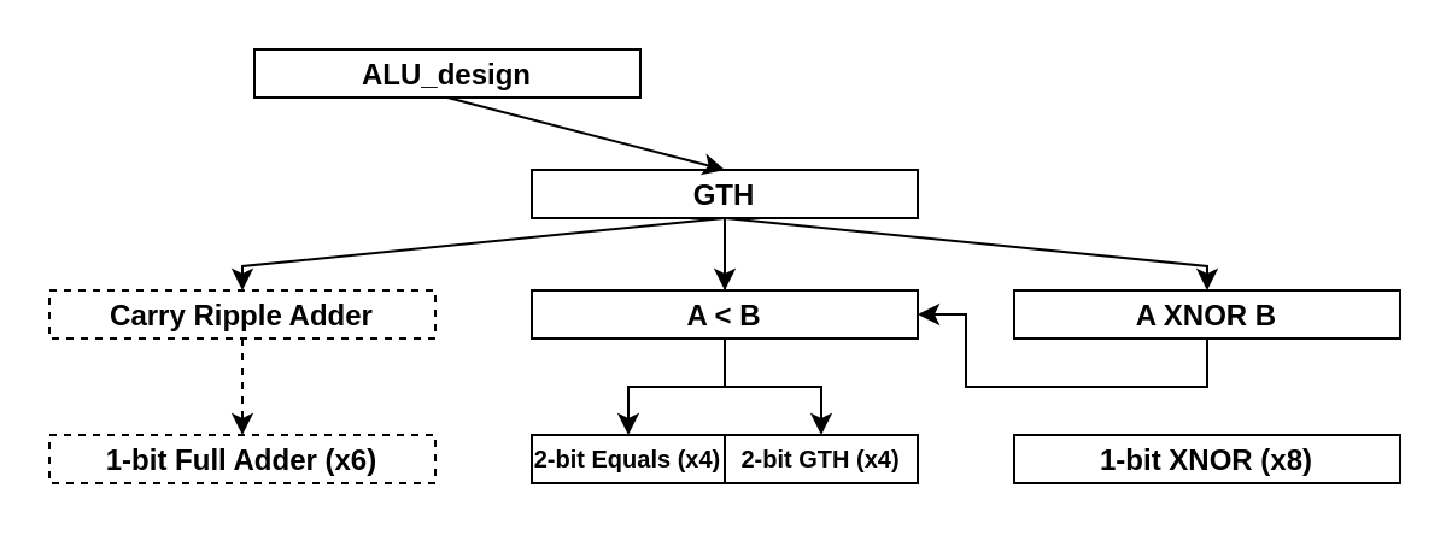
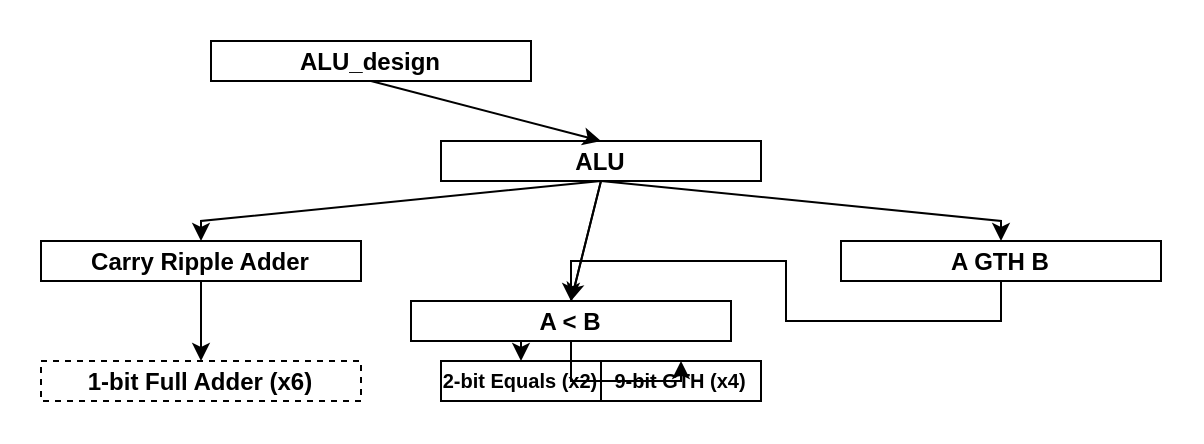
- <mxCell id="4" value="&lt;p style=&quot;margin: 4px 0px 0px; text-align: center;&quot;&gt;&lt;b&gt;GTH&lt;/b&gt;&lt;/p&gt;&lt;hr&gt;&lt;p style=&quot;margin:0px;margin-left:8px;&quot;&gt;&lt;br&gt;&lt;/p&gt;" style="verticalAlign=top;align=left;overflow=fill;fontSize=12;fontFamily=Helvetica;html=1;fontStyle=0;labelBackgroundColor=none;fillColor=none;fontColor=#000000;" parent="1" vertex="1"><mxGeometry x="220" y="70" width="160" height="20" as="geometry" /></mxCell>
+ <mxCell id="4" value="&lt;p style=&quot;margin: 4px 0px 0px; text-align: center;&quot;&gt;&lt;b&gt;ALU&lt;/b&gt;&lt;/p&gt;&lt;hr&gt;&lt;p style=&quot;margin:0px;margin-left:8px;&quot;&gt;&lt;br&gt;&lt;/p&gt;" style="verticalAlign=top;align=left;overflow=fill;fontSize=12;fontFamily=Helvetica;html=1;fontStyle=0;labelBackgroundColor=none;fillColor=none;fontColor=#000000;" parent="1" vertex="1"><mxGeometry x="220" y="70" width="160" height="20" as="geometry" /></mxCell>
- <mxCell id="8" value="&lt;p style=&quot;margin: 4px 0px 0px; text-align: center;&quot;&gt;&lt;b&gt;A XNOR B&lt;/b&gt;&lt;/p&gt;&lt;hr&gt;&lt;p style=&quot;margin:0px;margin-left:8px;&quot;&gt;&lt;br&gt;&lt;/p&gt;" style="verticalAlign=top;align=left;overflow=fill;fontSize=12;fontFamily=Helvetica;html=1;fontStyle=0;labelBackgroundColor=none;fillColor=none;fontColor=#000000;" vertex="1" parent="1"><mxGeometry x="420" y="120" width="160" height="20" as="geometry" /></mxCell>
+ <mxCell id="8" value="&lt;p style=&quot;margin: 4px 0px 0px; text-align: center;&quot;&gt;&lt;b&gt;A GTH B&lt;/b&gt;&lt;/p&gt;&lt;hr&gt;&lt;p style=&quot;margin:0px;margin-left:8px;&quot;&gt;&lt;br&gt;&lt;/p&gt;" style="verticalAlign=top;align=left;overflow=fill;fontSize=12;fontFamily=Helvetica;html=1;fontStyle=0;labelBackgroundColor=none;fillColor=none;fontColor=#000000;" vertex="1" parent="1"><mxGeometry x="420" y="120" width="160" height="20" as="geometry" /></mxCell>
- <mxCell id="6" value="&lt;p style=&quot;margin: 4px 0px 0px; text-align: center;&quot;&gt;&lt;b&gt;Carry Ripple Adder&lt;/b&gt;&lt;/p&gt;&lt;hr&gt;&lt;p style=&quot;margin:0px;margin-left:8px;&quot;&gt;&lt;br&gt;&lt;/p&gt;" style="verticalAlign=top;align=left;overflow=fill;fontSize=12;fontFamily=Helvetica;html=1;fontStyle=0;labelBackgroundColor=none;fillColor=none;fontColor=#000000;dashed=1;" vertex="1" parent="1"><mxGeometry x="20" y="120" width="160" height="20" as="geometry" /></mxCell>
+ <mxCell id="6" value="&lt;p style=&quot;margin: 4px 0px 0px; text-align: center;&quot;&gt;&lt;b&gt;Carry Ripple Adder&lt;/b&gt;&lt;/p&gt;&lt;hr&gt;&lt;p style=&quot;margin:0px;margin-left:8px;&quot;&gt;&lt;br&gt;&lt;/p&gt;" style="verticalAlign=top;align=left;overflow=fill;fontSize=12;fontFamily=Helvetica;html=1;fontStyle=0;labelBackgroundColor=none;fillColor=none;fontColor=#000000;" vertex="1" parent="1"><mxGeometry x="20" y="120" width="160" height="20" as="geometry" /></mxCell>
- <mxCell id="15" value="&lt;p style=&quot;margin: 4px 0px 0px; text-align: center;&quot;&gt;&lt;b&gt;A &amp;lt; B&lt;/b&gt;&lt;/p&gt;&lt;hr&gt;&lt;p style=&quot;margin:0px;margin-left:8px;&quot;&gt;&lt;br&gt;&lt;/p&gt;" style="verticalAlign=top;align=left;overflow=fill;fontSize=12;fontFamily=Helvetica;html=1;fontStyle=0;labelBackgroundColor=none;fillColor=none;fontColor=#000000;" vertex="1" parent="1"><mxGeometry x="220" y="120" width="160" height="20" as="geometry" /></mxCell>
+ <mxCell id="15" value="&lt;p style=&quot;margin: 4px 0px 0px; text-align: center;&quot;&gt;&lt;b&gt;A &amp;lt; B&lt;/b&gt;&lt;/p&gt;&lt;hr&gt;&lt;p style=&quot;margin:0px;margin-left:8px;&quot;&gt;&lt;br&gt;&lt;/p&gt;" style="verticalAlign=top;align=left;overflow=fill;fontSize=12;fontFamily=Helvetica;html=1;fontStyle=0;labelBackgroundColor=none;fillColor=none;fontColor=#000000;" vertex="1" parent="1"><mxGeometry x="205" y="150" width="160" height="20" as="geometry" /></mxCell>
- <mxCell id="5" style="edgeStyle=orthogonalEdgeStyle;rounded=0;orthogonalLoop=1;jettySize=auto;html=1;exitX=0.5;exitY=1;exitDx=0;exitDy=0;entryX=0.5;entryY=0;entryDx=0;entryDy=0;labelBackgroundColor=none;fillColor=none;fontColor=#000000;dashed=1;" edge="1" parent="1" source="6" target="16"><mxGeometry relative="1" as="geometry" /></mxCell>
+ <mxCell id="5" style="edgeStyle=orthogonalEdgeStyle;rounded=0;orthogonalLoop=1;jettySize=auto;html=1;exitX=0.5;exitY=1;exitDx=0;exitDy=0;entryX=0.5;entryY=0;entryDx=0;entryDy=0;labelBackgroundColor=none;fillColor=none;fontColor=#000000;" edge="1" parent="1" source="6" target="16"><mxGeometry relative="1" as="geometry" /></mxCell>
- <mxCell id="18" value="&lt;font style=&quot;font-size: 10px;&quot;&gt;&lt;b style=&quot;font-size: 10px;&quot;&gt;2-bit Equals (x4)&lt;/b&gt;&lt;/font&gt;" style="text;html=1;strokeColor=none;fillColor=none;align=center;verticalAlign=middle;whiteSpace=wrap;rounded=0;horizontal=1;fontSize=10;labelBackgroundColor=none;fontColor=#000000;" vertex="1" parent="1"><mxGeometry x="220" y="180" width="80" height="20" as="geometry" /></mxCell>
+ <mxCell id="18" value="&lt;font style=&quot;font-size: 10px;&quot;&gt;&lt;b style=&quot;font-size: 10px;&quot;&gt;2-bit Equals (x2)&lt;/b&gt;&lt;/font&gt;" style="text;html=1;strokeColor=none;fillColor=none;align=center;verticalAlign=middle;whiteSpace=wrap;rounded=0;horizontal=1;fontSize=10;labelBackgroundColor=none;fontColor=#000000;" vertex="1" parent="1"><mxGeometry x="220" y="180" width="80" height="20" as="geometry" /></mxCell>
- <mxCell id="20" value="&lt;font style=&quot;font-size: 10px;&quot;&gt;&lt;b style=&quot;font-size: 10px;&quot;&gt;2-bit GTH (x4)&lt;/b&gt;&lt;/font&gt;" style="text;html=1;strokeColor=none;fillColor=none;align=center;verticalAlign=middle;whiteSpace=wrap;rounded=0;horizontal=1;fontSize=10;labelBackgroundColor=none;fontColor=#000000;" vertex="1" parent="1"><mxGeometry x="300" y="180" width="80" height="20" as="geometry" /></mxCell>
+ <mxCell id="20" value="&lt;font style=&quot;font-size: 10px;&quot;&gt;&lt;b style=&quot;font-size: 10px;&quot;&gt;9-bit GTH (x4)&lt;/b&gt;&lt;/font&gt;" style="text;html=1;strokeColor=none;fillColor=none;align=center;verticalAlign=middle;whiteSpace=wrap;rounded=0;horizontal=1;fontSize=10;labelBackgroundColor=none;fontColor=#000000;" vertex="1" parent="1"><mxGeometry x="300" y="180" width="80" height="20" as="geometry" /></mxCell>
- <mxCell id="21" value="&lt;p style=&quot;margin: 4px 0px 0px; text-align: center;&quot;&gt;&lt;b&gt;1-bit XNOR (x8)&lt;/b&gt;&lt;/p&gt;&lt;hr&gt;&lt;p style=&quot;margin:0px;margin-left:8px;&quot;&gt;&lt;br&gt;&lt;/p&gt;" style="verticalAlign=top;align=left;overflow=fill;fontSize=12;fontFamily=Helvetica;html=1;fontStyle=0;labelBackgroundColor=none;fillColor=none;fontColor=#000000;" vertex="1" parent="1"><mxGeometry x="420" y="180" width="160" height="20" as="geometry" /></mxCell>
